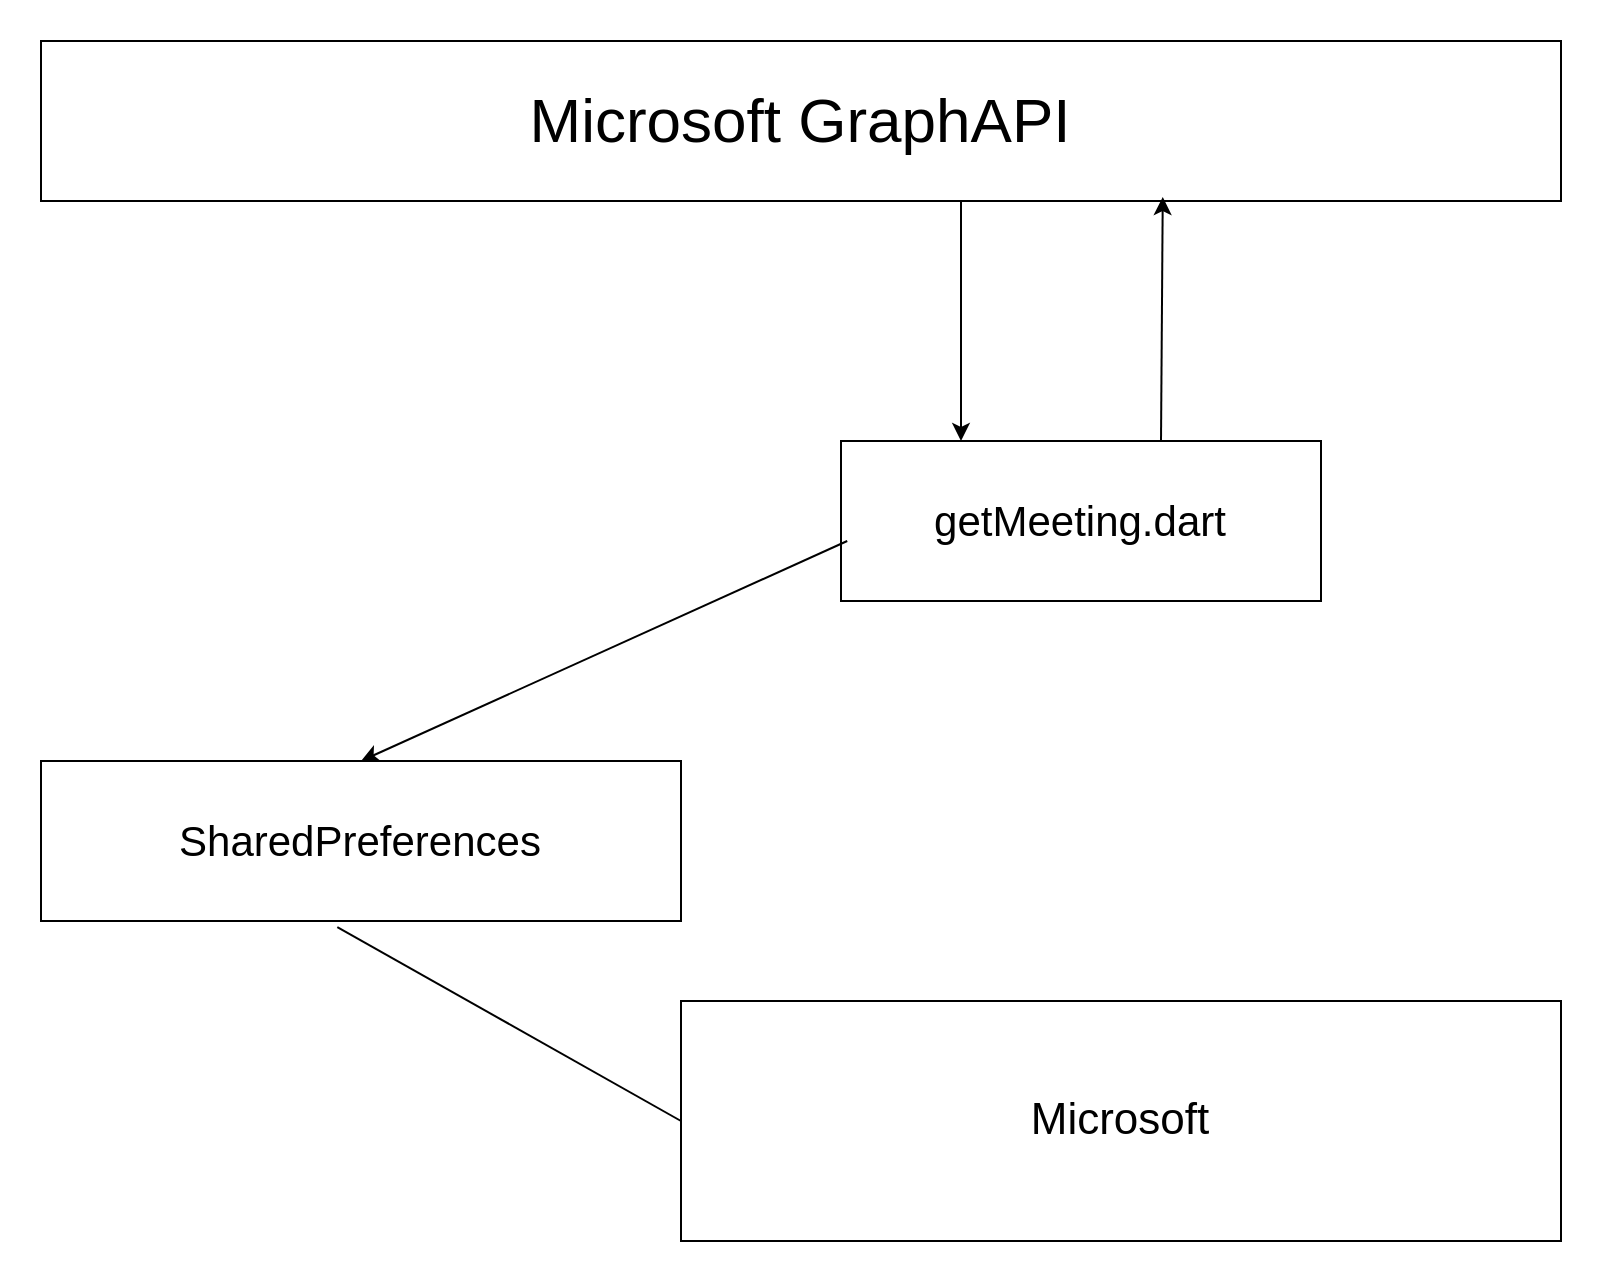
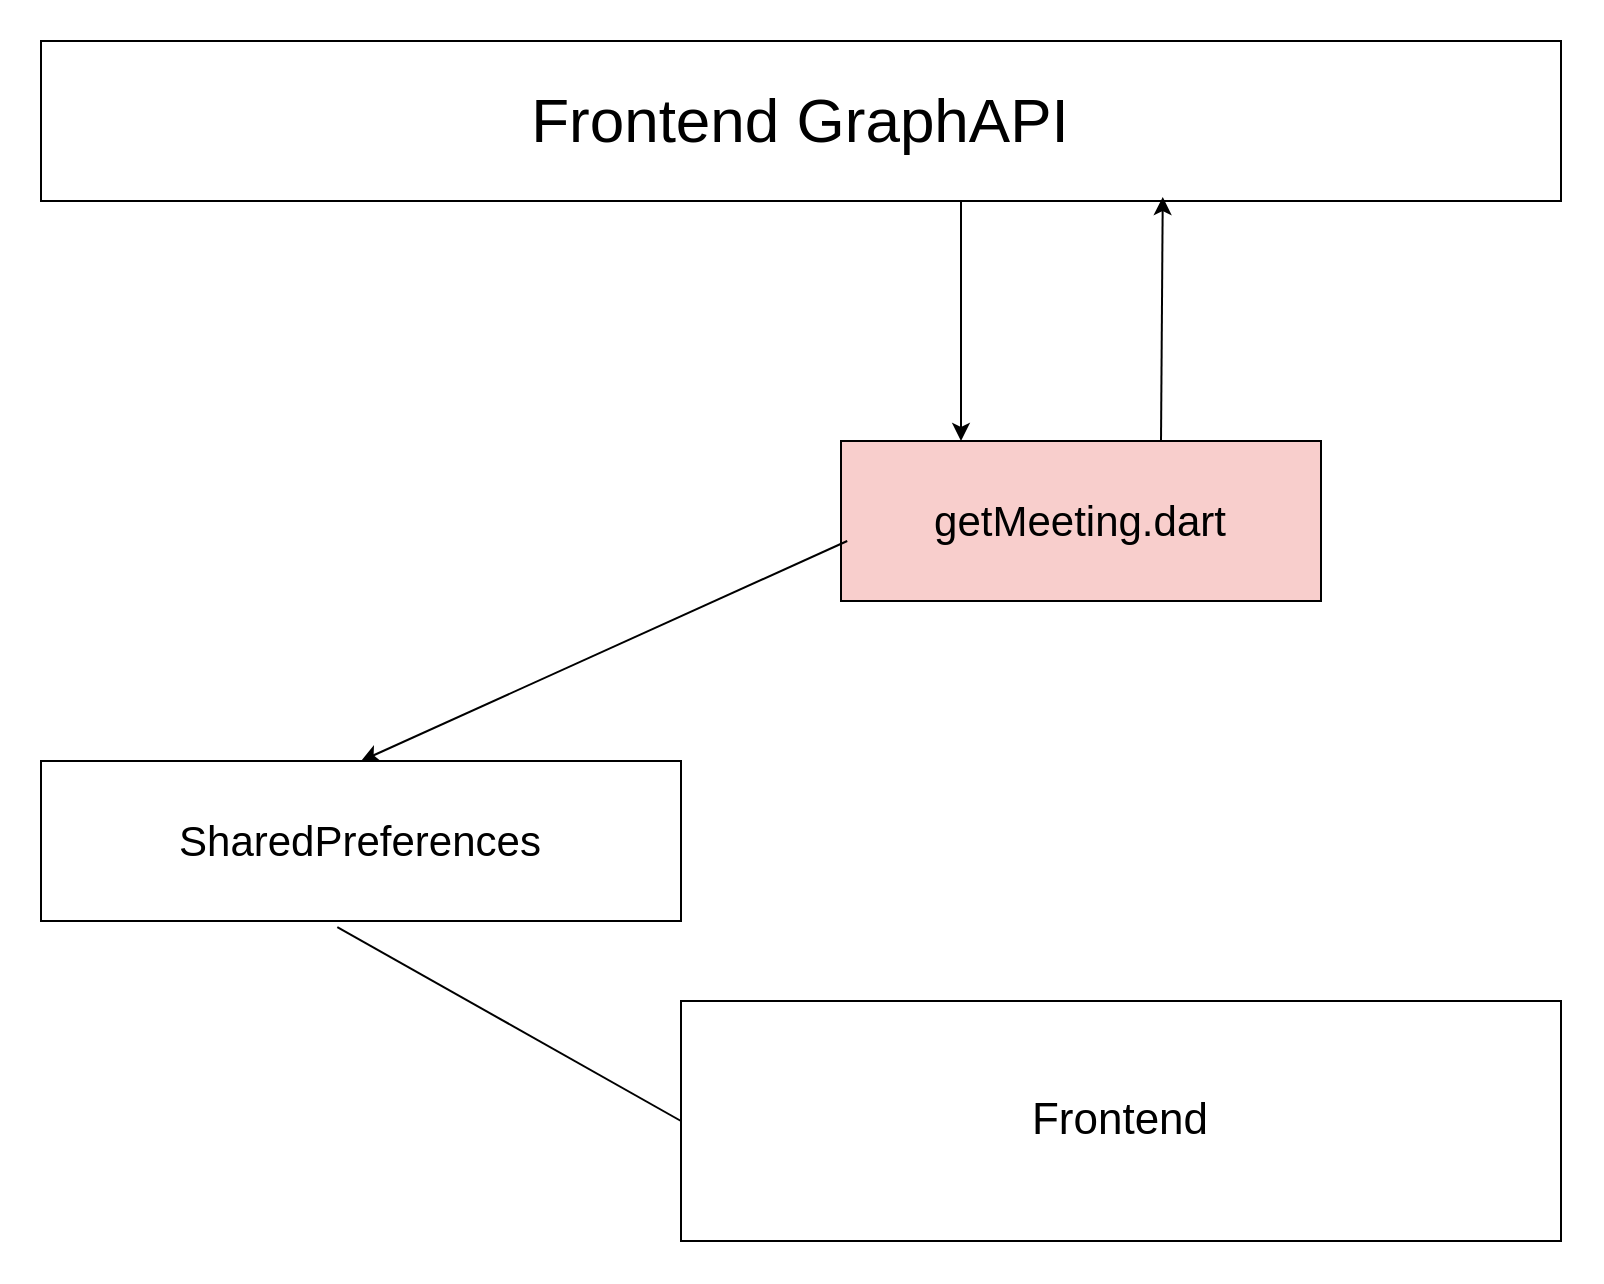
- <mxCell id="2" value="&lt;font style=&quot;font-size: 31px;&quot;&gt;Microsoft GraphAPI&lt;br&gt;&lt;/font&gt;" style="rounded=0;whiteSpace=wrap;html=1;" vertex="1" parent="1"><mxGeometry x="20" y="20" width="760" height="80" as="geometry" /></mxCell>
+ <mxCell id="2" value="&lt;font style=&quot;font-size: 31px;&quot;&gt;Frontend GraphAPI&lt;br&gt;&lt;/font&gt;" style="rounded=0;whiteSpace=wrap;html=1;" vertex="1" parent="1"><mxGeometry x="20" y="20" width="760" height="80" as="geometry" /></mxCell>
- <mxCell id="3" value="&lt;font style=&quot;font-size: 21px;&quot;&gt;getMeeting.dart&lt;/font&gt;" style="rounded=0;whiteSpace=wrap;html=1;" vertex="1" parent="1"><mxGeometry x="420" y="220" width="240" height="80" as="geometry" /></mxCell>
+ <mxCell id="3" value="&lt;font style=&quot;font-size: 21px;&quot;&gt;getMeeting.dart&lt;/font&gt;" style="rounded=0;whiteSpace=wrap;html=1;fillColor=#f8cecc;" vertex="1" parent="1"><mxGeometry x="420" y="220" width="240" height="80" as="geometry" /></mxCell>
- <mxCell id="8" value="&lt;font style=&quot;font-size: 22px;&quot;&gt;Microsoft&lt;/font&gt;" style="rounded=0;whiteSpace=wrap;html=1;" vertex="1" parent="1"><mxGeometry x="340" y="500" width="440" height="120" as="geometry" /></mxCell>
+ <mxCell id="8" value="&lt;font style=&quot;font-size: 22px;&quot;&gt;Frontend&lt;/font&gt;" style="rounded=0;whiteSpace=wrap;html=1;" vertex="1" parent="1"><mxGeometry x="340" y="500" width="440" height="120" as="geometry" /></mxCell>
